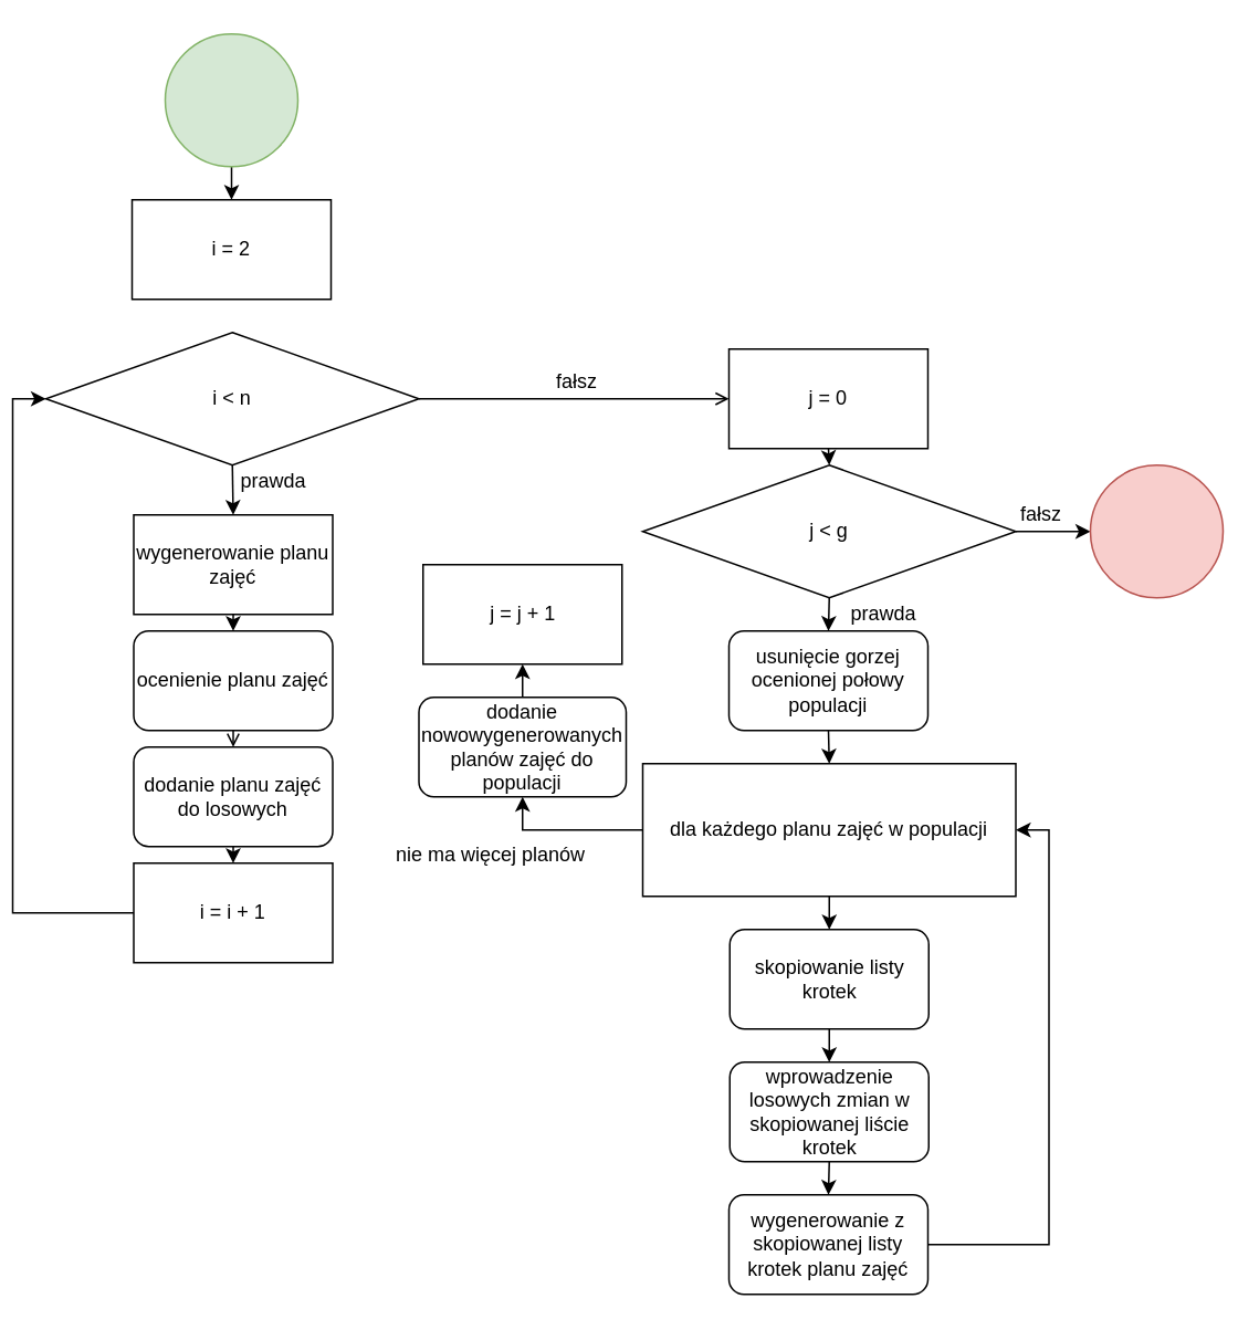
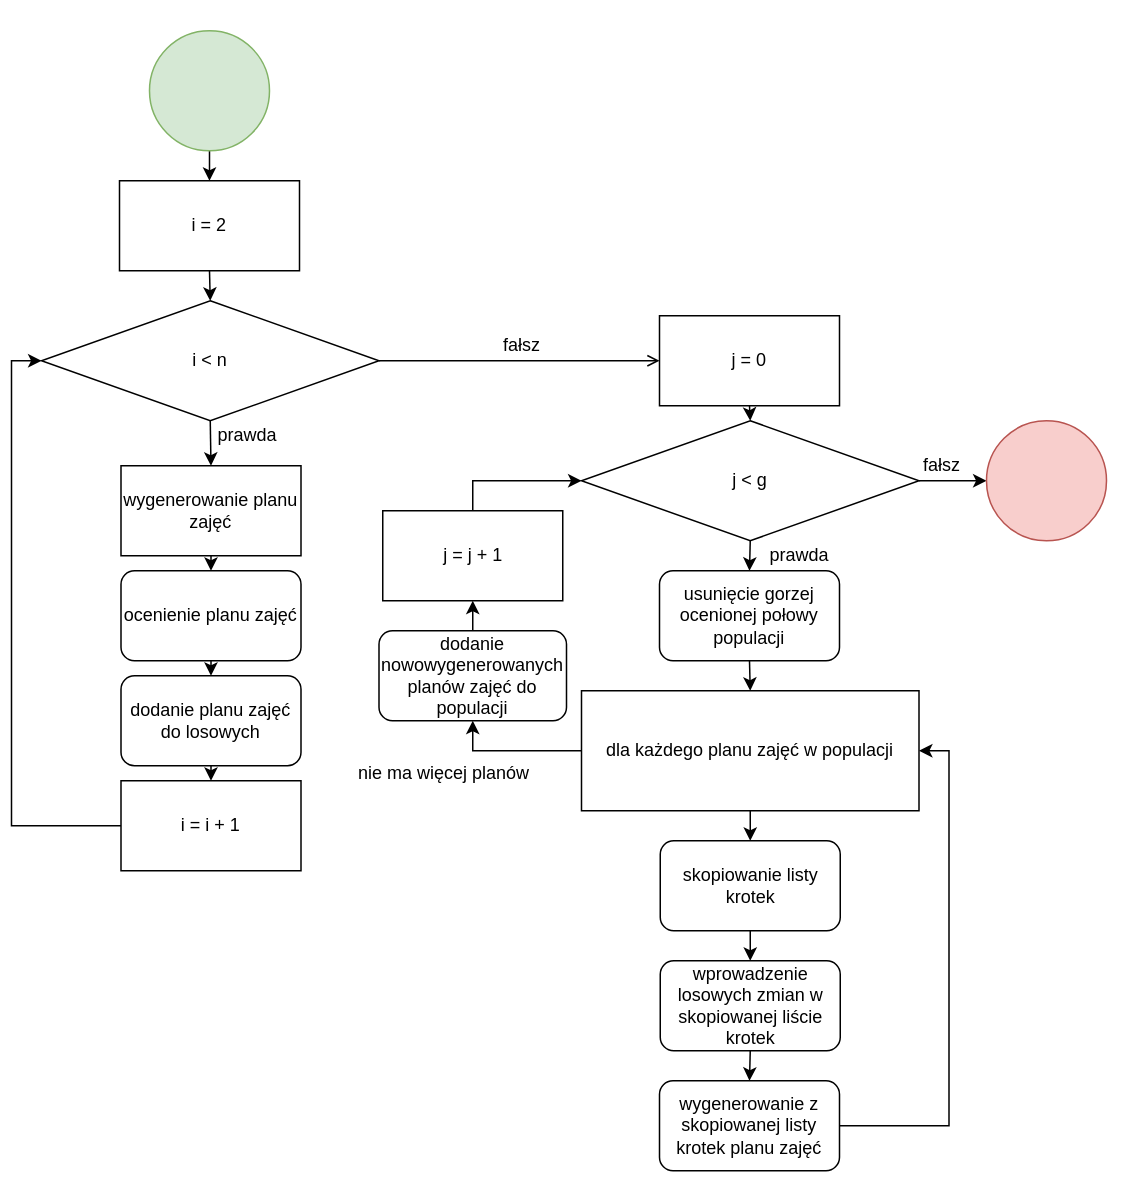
+ <mxCell id="4" style="edgeStyle=orthogonalEdgeStyle;rounded=0;orthogonalLoop=1;jettySize=auto;html=1;exitX=0.5;exitY=1;exitDx=0;exitDy=0;entryX=0.5;entryY=0;entryDx=0;entryDy=0;" edge="1" parent="1" source="5" target="8"><mxGeometry relative="1" as="geometry" /></mxCell>
+ <mxCell id="38" style="edgeStyle=orthogonalEdgeStyle;rounded=0;orthogonalLoop=1;jettySize=auto;html=1;exitX=0.5;exitY=0;exitDx=0;exitDy=0;entryX=0;entryY=0.5;entryDx=0;entryDy=0;" edge="1" parent="1" source="39" target="22"><mxGeometry relative="1" as="geometry" /></mxCell>
- <mxCell id="15" style="edgeStyle=orthogonalEdgeStyle;rounded=0;orthogonalLoop=1;jettySize=auto;html=1;exitX=0.5;exitY=1;exitDx=0;exitDy=0;entryX=0.5;entryY=0;entryDx=0;entryDy=0;endArrow=open;" edge="1" parent="1" source="16" target="13"><mxGeometry relative="1" as="geometry" /></mxCell>
+ <mxCell id="15" style="edgeStyle=orthogonalEdgeStyle;rounded=0;orthogonalLoop=1;jettySize=auto;html=1;exitX=0.5;exitY=1;exitDx=0;exitDy=0;entryX=0.5;entryY=0;entryDx=0;entryDy=0;" edge="1" parent="1" source="16" target="13"><mxGeometry relative="1" as="geometry" /></mxCell>
